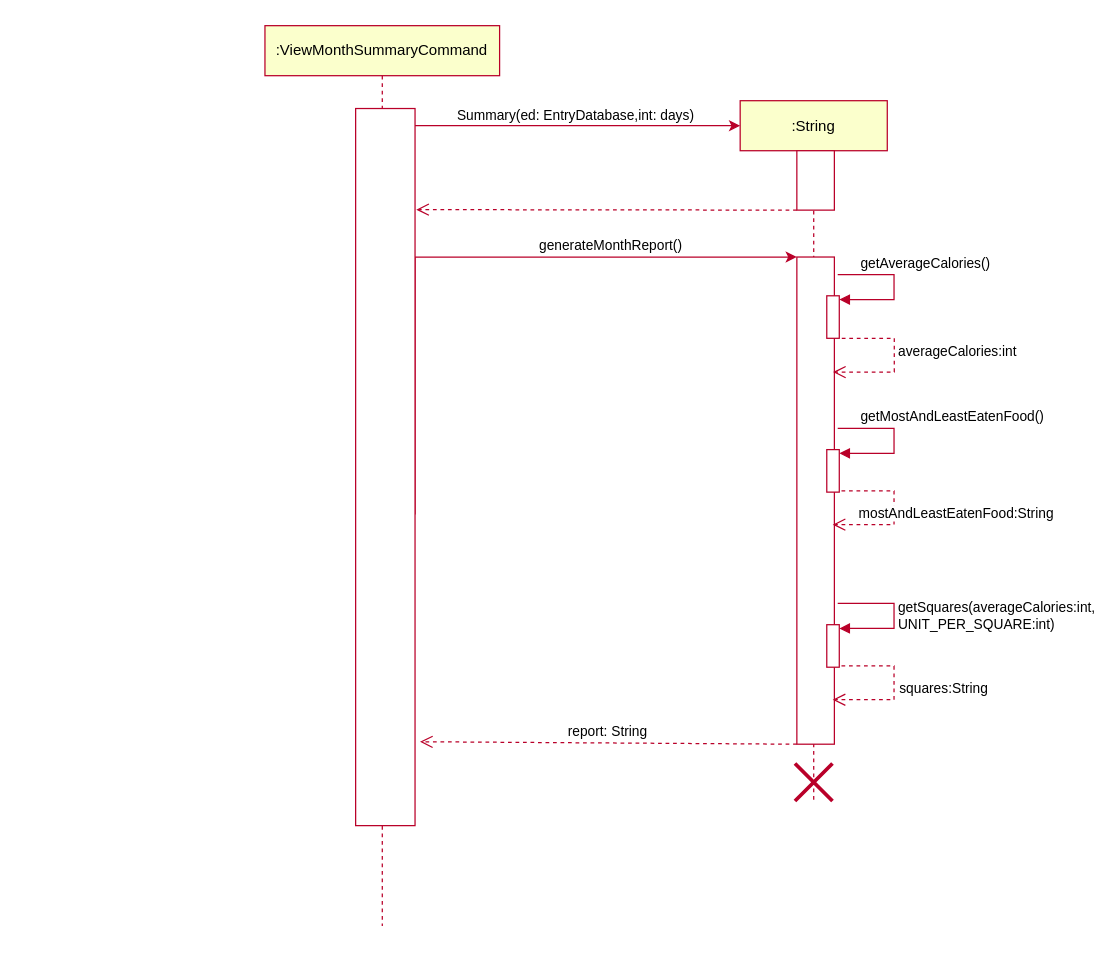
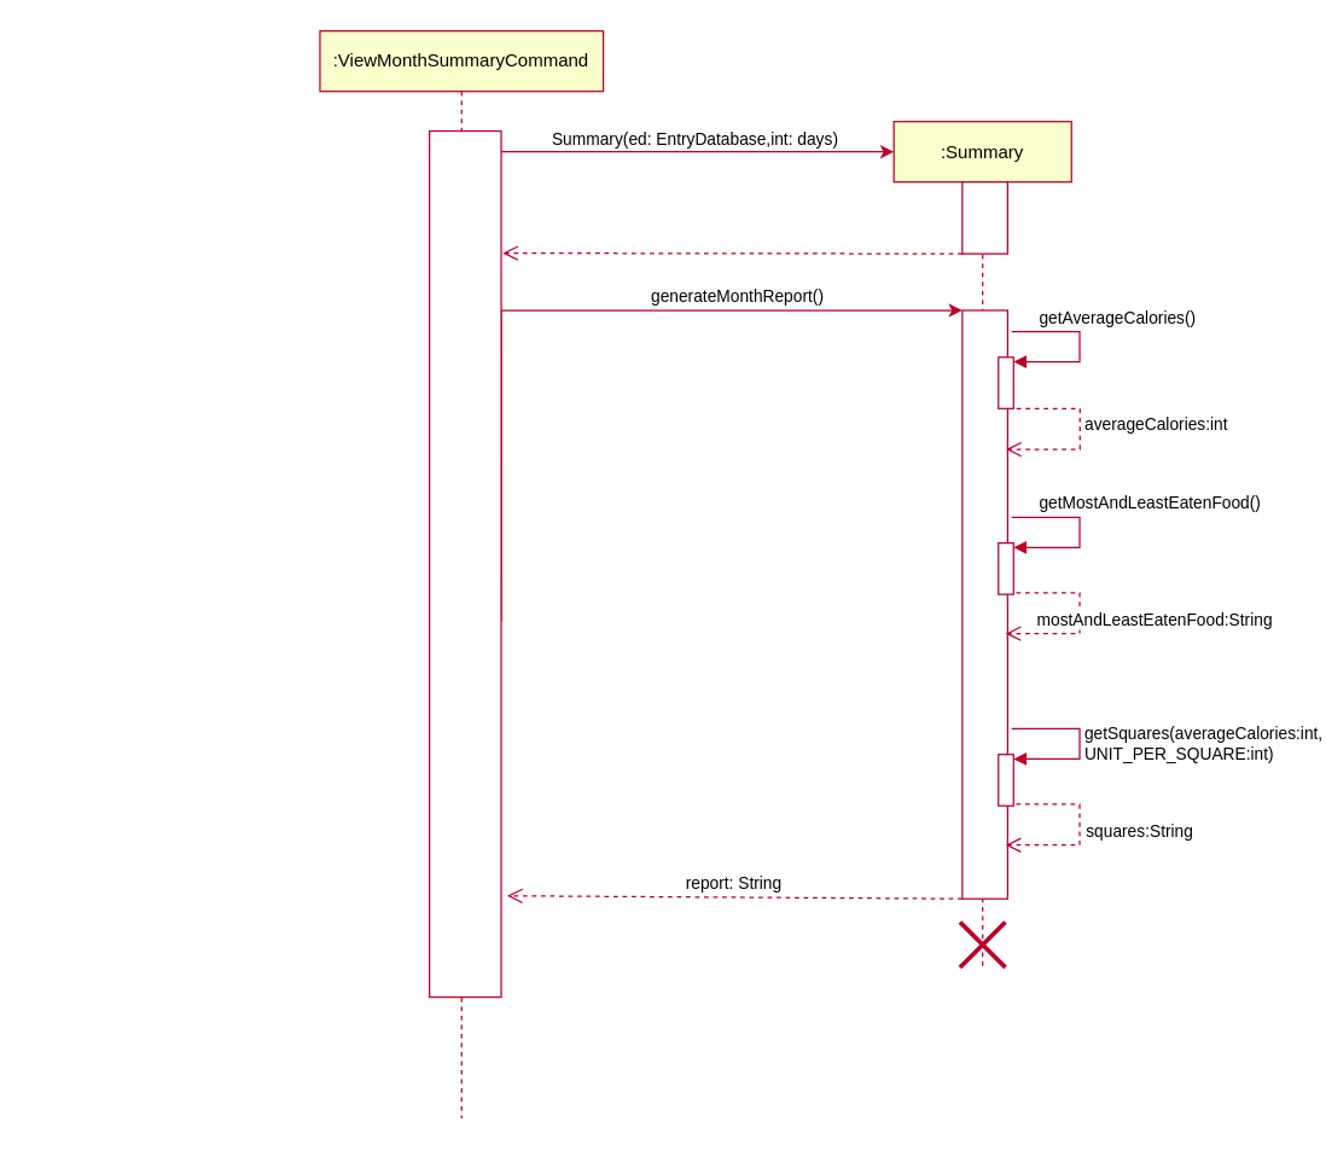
- <mxCell id="2" value=":String" style="shape=umlLifeline;perimeter=lifelinePerimeter;container=1;collapsible=0;recursiveResize=0;rounded=0;shadow=0;strokeWidth=1;fillColor=#fbffcc;strokeColor=#b90029;" parent="1" vertex="1"><mxGeometry x="591.37" y="80" width="117.63" height="560" as="geometry" /></mxCell>
+ <mxCell id="2" value=":Summary" style="shape=umlLifeline;perimeter=lifelinePerimeter;container=1;collapsible=0;recursiveResize=0;rounded=0;shadow=0;strokeWidth=1;fillColor=#fbffcc;strokeColor=#b90029;" parent="1" vertex="1"><mxGeometry x="591.37" y="80" width="117.63" height="560" as="geometry" /></mxCell>
